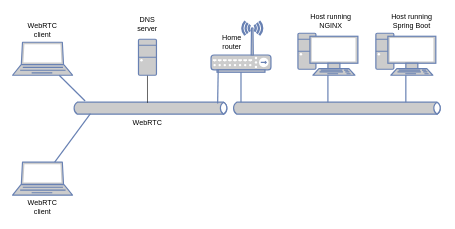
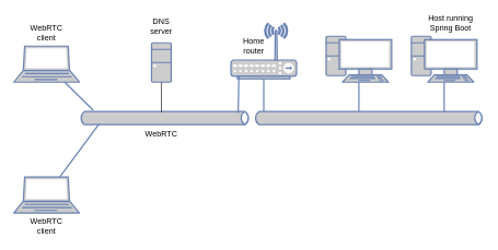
- <mxCell id="22" value="Host running NGINX" style="text;html=1;strokeColor=none;fillColor=none;align=center;verticalAlign=middle;whiteSpace=wrap;rounded=0;" vertex="1" parent="1"><mxGeometry x="506" y="20" width="90" height="30" as="geometry" /></mxCell>
